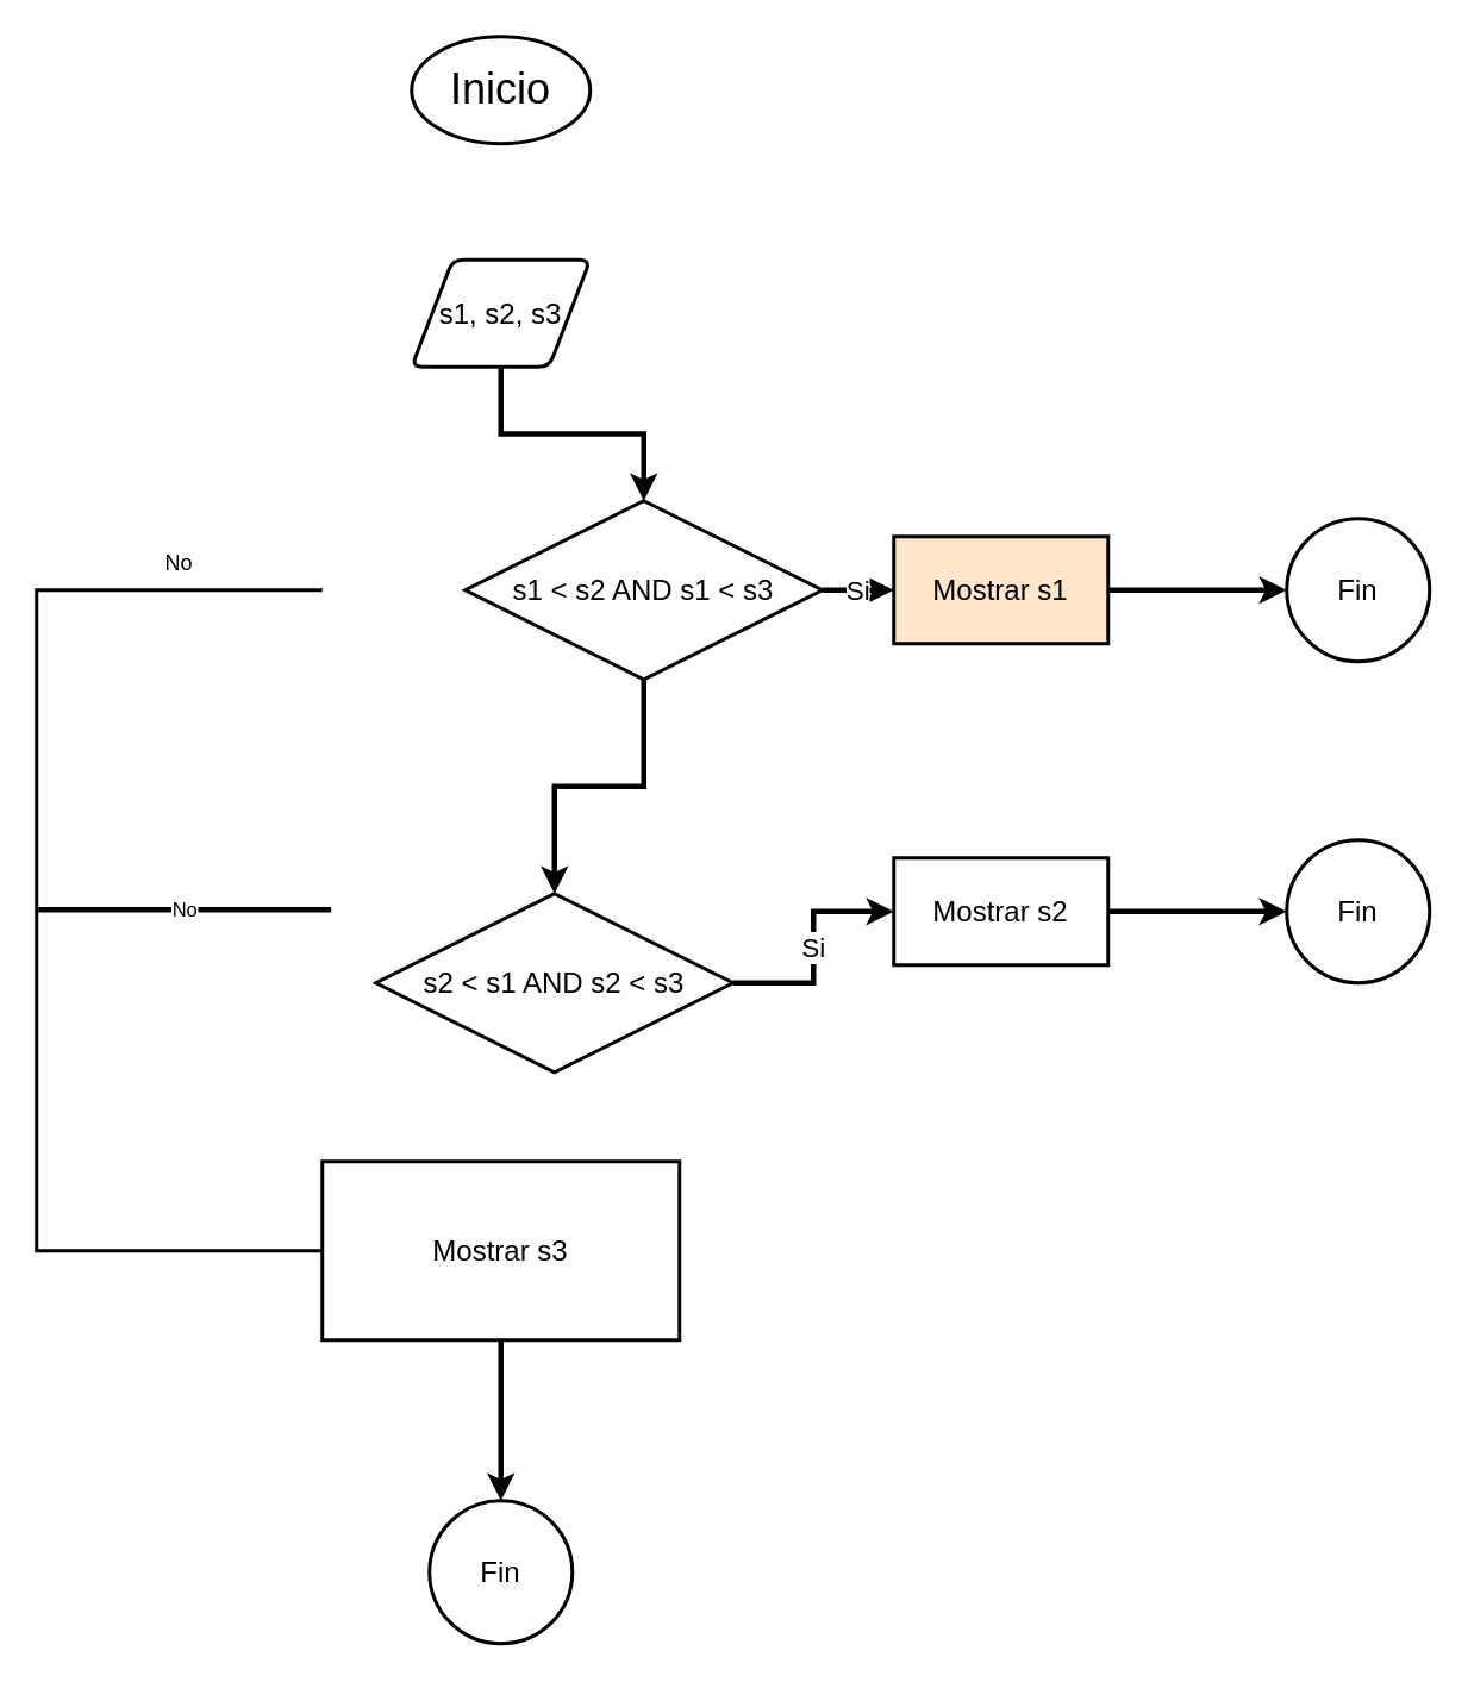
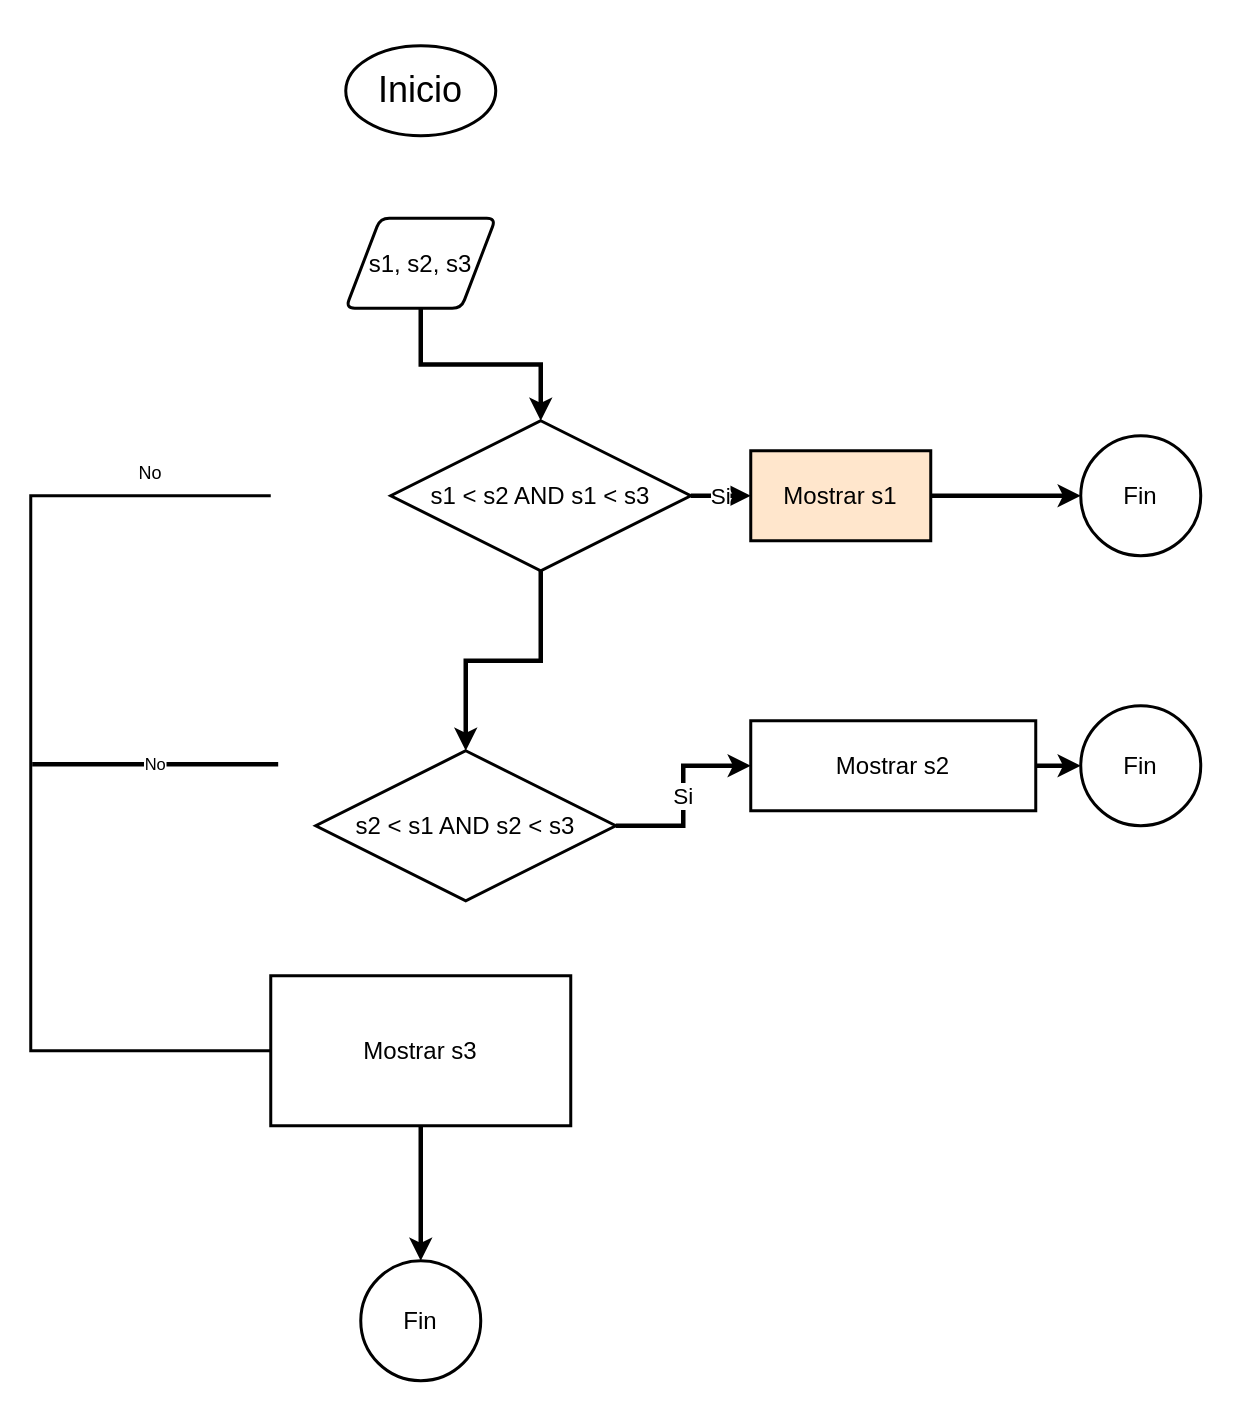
- <mxCell id="2" value="Inicio" style="strokeWidth=2;html=1;shape=mxgraph.flowchart.start_1;whiteSpace=wrap;fontSize=24;" vertex="1" parent="1"><mxGeometry x="230" y="20" width="100" height="60" as="geometry" /></mxCell>
+ <mxCell id="2" value="Inicio" style="strokeWidth=2;html=1;shape=mxgraph.flowchart.start_1;whiteSpace=wrap;fontSize=24;" vertex="1" parent="1"><mxGeometry x="230" y="30" width="100" height="60" as="geometry" /></mxCell>
- <mxCell id="16" value="Mostrar s2" style="whiteSpace=wrap;html=1;fontSize=16;strokeWidth=2;" vertex="1" parent="1"><mxGeometry x="500" y="480" width="120" height="60" as="geometry" /></mxCell>
+ <mxCell id="16" value="Mostrar s2" style="whiteSpace=wrap;html=1;fontSize=16;strokeWidth=2;" vertex="1" parent="1"><mxGeometry x="500" y="480" width="190" height="60" as="geometry" /></mxCell>
